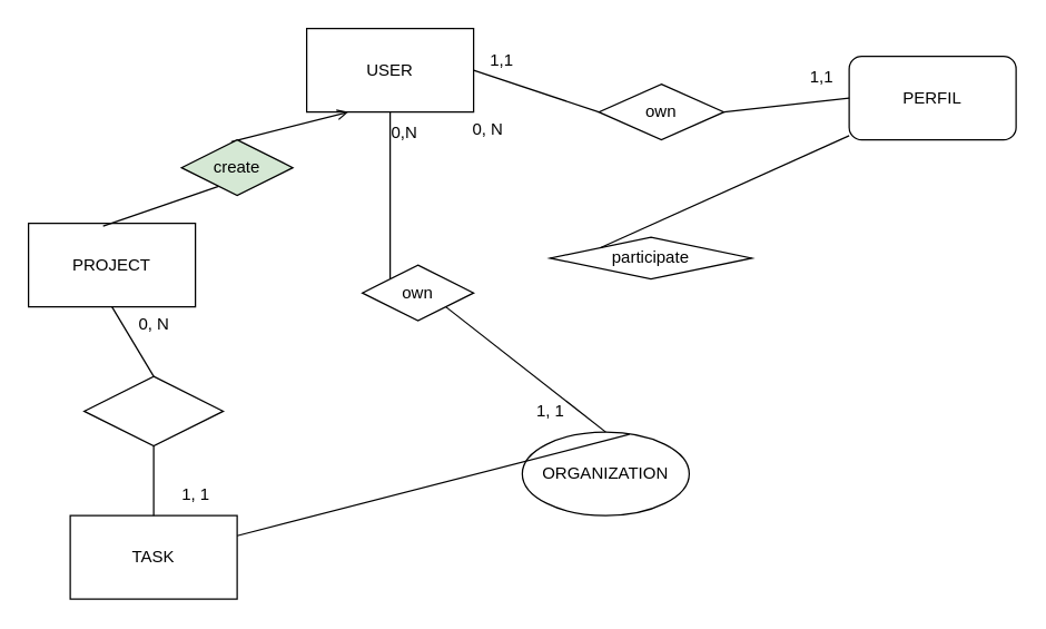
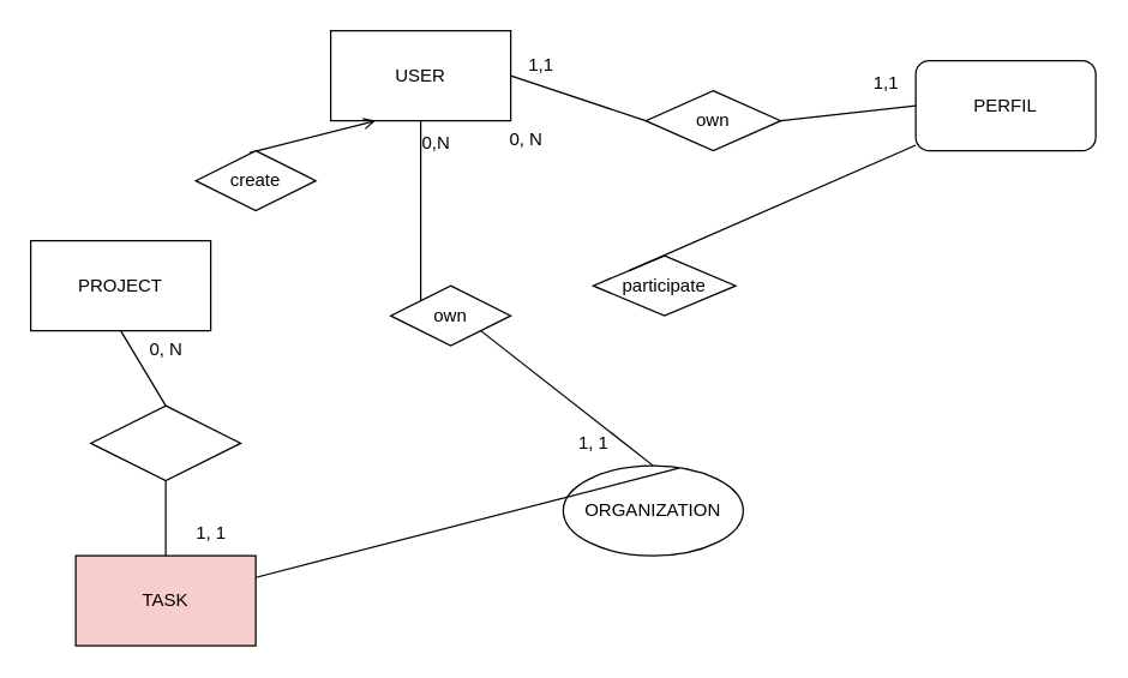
- <mxCell id="21" value="create" style="rhombus;whiteSpace=wrap;html=1;fillColor=#d5e8d4;" vertex="1" parent="1"><mxGeometry x="130" y="100" width="80" height="40" as="geometry" /></mxCell>
+ <mxCell id="21" value="create" style="rhombus;whiteSpace=wrap;html=1;" vertex="1" parent="1"><mxGeometry x="130" y="100" width="80" height="40" as="geometry" /></mxCell>
- <mxCell id="20" value="" style="endArrow=none;html=1;rounded=0;exitX=0.447;exitY=0.033;exitDx=0;exitDy=0;exitPerimeter=0;entryX=0.25;entryY=1;entryDx=0;entryDy=0;" edge="1" parent="1" source="2" target="21"><mxGeometry width="50" height="50" relative="1" as="geometry"><mxPoint x="74" y="152" as="sourcePoint" /><mxPoint x="250" y="80" as="targetPoint" /></mxGeometry></mxCell>
- <mxCell id="17" value="participate" style="rhombus;whiteSpace=wrap;html=1;" vertex="1" parent="1"><mxGeometry x="395" y="170" width="145" height="30" as="geometry" /></mxCell>
+ <mxCell id="17" value="participate" style="rhombus;whiteSpace=wrap;html=1;" vertex="1" parent="1"><mxGeometry x="395" y="170" width="95" height="40" as="geometry" /></mxCell>
- <mxCell id="3" value="TASK" style="rounded=0;whiteSpace=wrap;html=1;" vertex="1" parent="1"><mxGeometry x="50" y="370" width="120" height="60" as="geometry" /></mxCell>
+ <mxCell id="3" value="TASK" style="rounded=0;whiteSpace=wrap;html=1;fillColor=#f8cecc;" vertex="1" parent="1"><mxGeometry x="50" y="370" width="120" height="60" as="geometry" /></mxCell>
